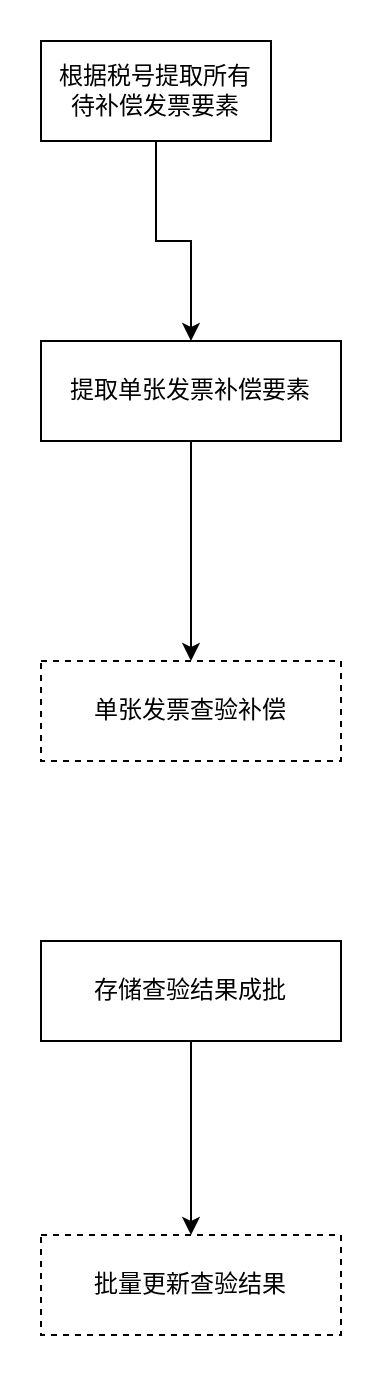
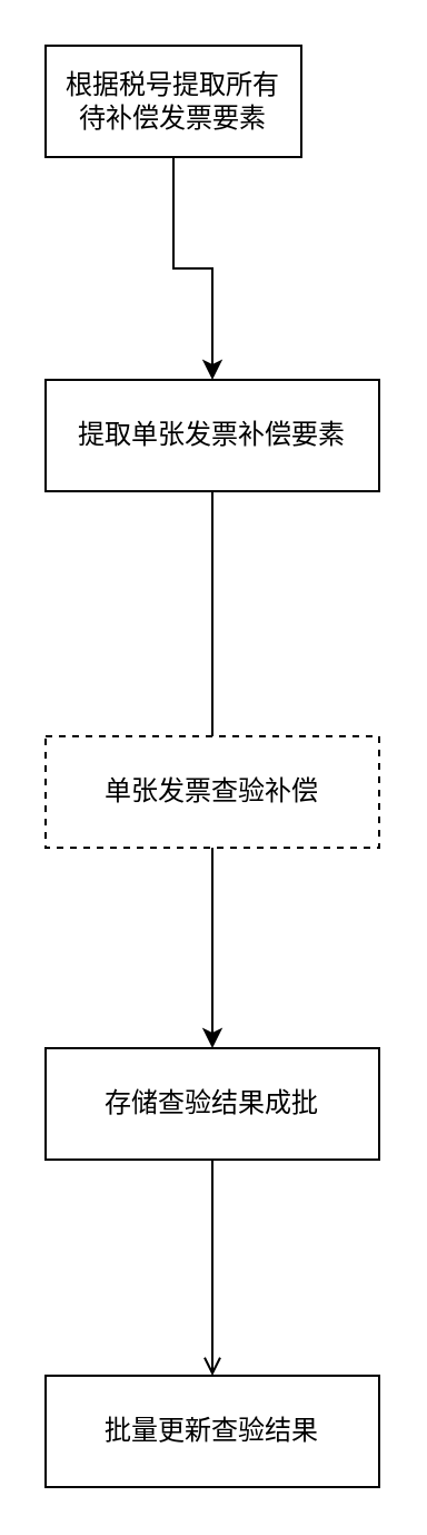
- <mxCell id="2" style="edgeStyle=orthogonalEdgeStyle;rounded=0;orthogonalLoop=1;jettySize=auto;html=1;entryX=0.5;entryY=0;entryDx=0;entryDy=0;" edge="1" parent="1" source="3" target="7"><mxGeometry relative="1" as="geometry" /></mxCell>
+ <mxCell id="2" style="edgeStyle=orthogonalEdgeStyle;rounded=0;orthogonalLoop=1;jettySize=auto;html=1;entryX=0.5;entryY=0;entryDx=0;entryDy=0;endArrow=none;" edge="1" parent="1" source="3" target="7"><mxGeometry relative="1" as="geometry" /></mxCell>
+ <mxCell id="6" style="edgeStyle=orthogonalEdgeStyle;rounded=0;orthogonalLoop=1;jettySize=auto;html=1;entryX=0.5;entryY=0;entryDx=0;entryDy=0;" edge="1" parent="1" source="7" target="9"><mxGeometry relative="1" as="geometry" /></mxCell>
- <mxCell id="8" style="edgeStyle=orthogonalEdgeStyle;rounded=0;orthogonalLoop=1;jettySize=auto;html=1;entryX=0.5;entryY=0;entryDx=0;entryDy=0;" edge="1" parent="1" source="9" target="10"><mxGeometry relative="1" as="geometry" /></mxCell>
+ <mxCell id="8" style="edgeStyle=orthogonalEdgeStyle;rounded=0;orthogonalLoop=1;jettySize=auto;html=1;entryX=0.5;entryY=0;entryDx=0;entryDy=0;endArrow=open;" edge="1" parent="1" source="9" target="10"><mxGeometry relative="1" as="geometry" /></mxCell>
- <mxCell id="10" value="批量更新查验结果" style="rounded=0;whiteSpace=wrap;html=1;dashed=1;" vertex="1" parent="1"><mxGeometry x="20" y="617" width="150" height="50" as="geometry" /></mxCell>
+ <mxCell id="10" value="批量更新查验结果" style="rounded=0;whiteSpace=wrap;html=1;" vertex="1" parent="1"><mxGeometry x="20" y="617" width="150" height="50" as="geometry" /></mxCell>
